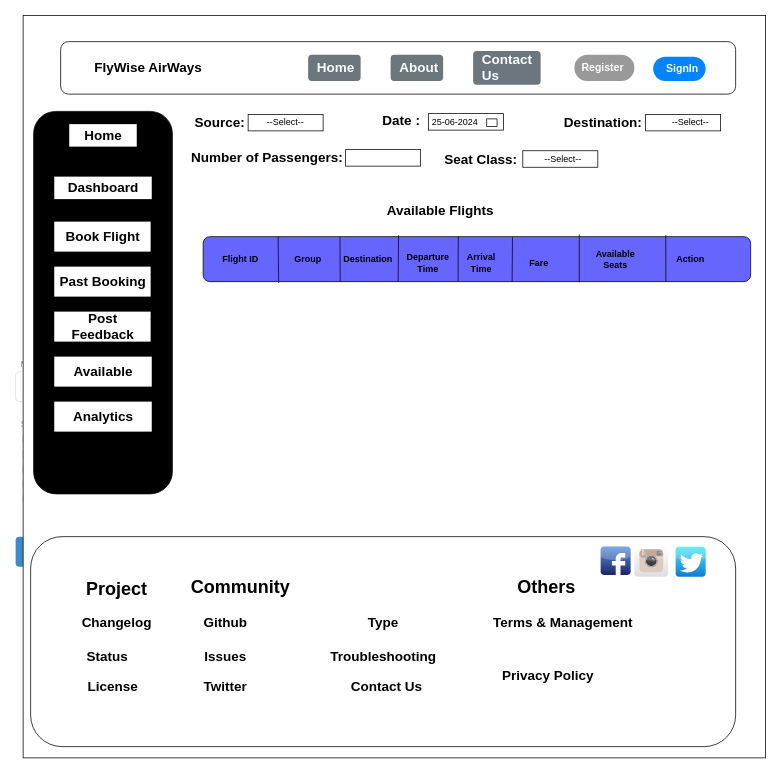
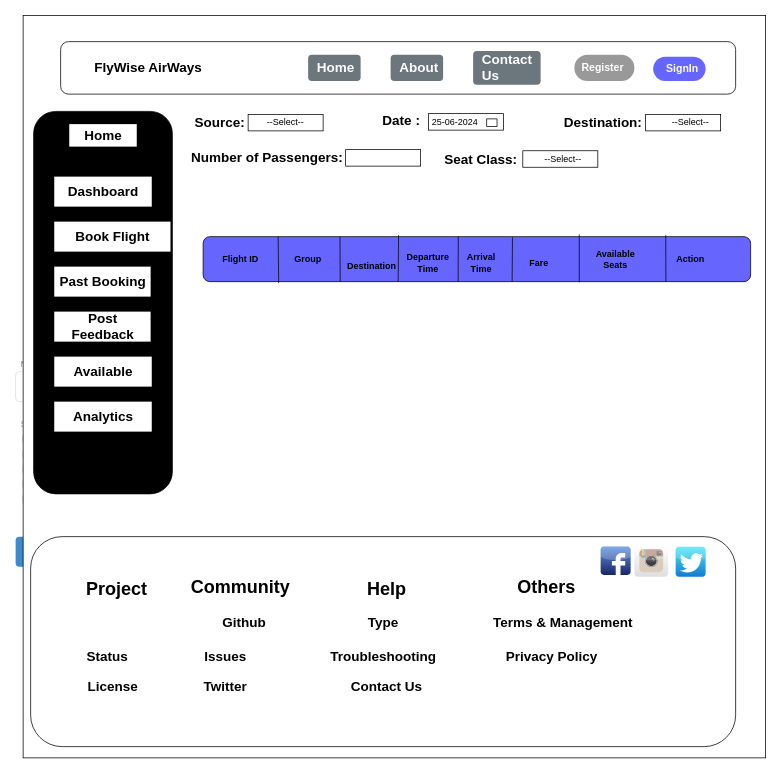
- <mxCell id="34" value="&amp;nbsp; SignIn" style="rounded=1;whiteSpace=wrap;html=1;arcSize=50;strokeColor=none;strokeWidth=1;fillColor=#0085FC;fontColor=#FFFFFF;whiteSpace=wrap;align=left;verticalAlign=middle;spacingLeft=0;fontStyle=1;fontSize=14;spacing=10;" parent="1" vertex="1"><mxGeometry x="870" y="75" width="70" height="32.5" as="geometry" /></mxCell>
+ <mxCell id="34" value="&amp;nbsp; SignIn" style="rounded=1;whiteSpace=wrap;html=1;arcSize=50;strokeColor=none;strokeWidth=1;fillColor=#6666ff;fontColor=#FFFFFF;whiteSpace=wrap;align=left;verticalAlign=middle;spacingLeft=0;fontStyle=1;fontSize=14;spacing=10;" parent="1" vertex="1"><mxGeometry x="870" y="75" width="70" height="32.5" as="geometry" /></mxCell>
- <mxCell id="37" value="&lt;font style=&quot;font-size: 18px;&quot;&gt;&lt;b&gt;Dashboard&lt;/b&gt;&lt;/font&gt;" style="text;html=1;align=center;verticalAlign=middle;whiteSpace=wrap;rounded=0;fillColor=#FFFFFF;" parent="1" vertex="1"><mxGeometry x="71.5" y="235" width="130" height="30" as="geometry" /></mxCell>
+ <mxCell id="37" value="&lt;font style=&quot;font-size: 18px;&quot;&gt;&lt;b&gt;Dashboard&lt;/b&gt;&lt;/font&gt;" style="text;html=1;align=center;verticalAlign=middle;whiteSpace=wrap;rounded=0;fillColor=#FFFFFF;" parent="1" vertex="1"><mxGeometry x="71.5" y="235" width="130" height="40" as="geometry" /></mxCell>
- <mxCell id="76" value="&lt;span style=&quot;font-size: 18px;&quot;&gt;&lt;b&gt;Available Flights&lt;/b&gt;&lt;/span&gt;" style="text;html=1;align=center;verticalAlign=middle;whiteSpace=wrap;rounded=0;" parent="1" vertex="1"><mxGeometry x="468.75" y="265" width="235" height="30" as="geometry" /></mxCell>
- <mxCell id="38" value="&lt;b&gt;&lt;font style=&quot;font-size: 18px;&quot;&gt;Book Flight&lt;/font&gt;&lt;/b&gt;" style="text;html=1;align=center;verticalAlign=middle;whiteSpace=wrap;rounded=0;fillColor=#FFFFFF;" parent="1" vertex="1"><mxGeometry x="71.5" y="295" width="128.5" height="40" as="geometry" /></mxCell>
+ <mxCell id="38" value="&lt;b&gt;&lt;font style=&quot;font-size: 18px;&quot;&gt;Book Flight&lt;/font&gt;&lt;/b&gt;" style="text;html=1;align=center;verticalAlign=middle;whiteSpace=wrap;rounded=0;fillColor=#FFFFFF;" parent="1" vertex="1"><mxGeometry x="71.5" y="295" width="155" height="40" as="geometry" /></mxCell>
- <mxCell id="82" value="&lt;b&gt;Destination&lt;/b&gt;" style="text;html=1;align=center;verticalAlign=middle;whiteSpace=wrap;rounded=0;" parent="1" vertex="1"><mxGeometry x="460" y="330" width="60" height="30" as="geometry" /></mxCell>
+ <mxCell id="82" value="&lt;b&gt;Destination&lt;/b&gt;" style="text;html=1;align=center;verticalAlign=middle;whiteSpace=wrap;rounded=0;" parent="1" vertex="1"><mxGeometry x="465" y="340" width="60" height="30" as="geometry" /></mxCell>
+ <mxCell id="55" value="&lt;b style=&quot;&quot;&gt;&lt;font style=&quot;font-size: 24px;&quot;&gt;Help&lt;/font&gt;&lt;/b&gt;" style="text;html=1;align=center;verticalAlign=middle;whiteSpace=wrap;rounded=0;" parent="1" vertex="1"><mxGeometry x="475" y="765" width="80" height="40" as="geometry" /></mxCell>
- <mxCell id="48" value="&lt;font style=&quot;font-size: 18px;&quot;&gt;&lt;b&gt;Changelog&lt;/b&gt;&lt;/font&gt;" style="text;html=1;align=center;verticalAlign=middle;whiteSpace=wrap;rounded=0;" parent="1" vertex="1"><mxGeometry x="100" y="805" width="110" height="50" as="geometry" /></mxCell>
- <mxCell id="52" value="&lt;font style=&quot;font-size: 18px;&quot;&gt;&lt;b&gt;Github&lt;/b&gt;&lt;/font&gt;" style="text;html=1;align=center;verticalAlign=middle;whiteSpace=wrap;rounded=0;" parent="1" vertex="1"><mxGeometry x="270" y="815" width="60" height="30" as="geometry" /></mxCell>
+ <mxCell id="52" value="&lt;font style=&quot;font-size: 18px;&quot;&gt;&lt;b&gt;Github&lt;/b&gt;&lt;/font&gt;" style="text;html=1;align=center;verticalAlign=middle;whiteSpace=wrap;rounded=0;" parent="1" vertex="1"><mxGeometry x="295" y="815" width="60" height="30" as="geometry" /></mxCell>
- <mxCell id="61" value="&lt;span style=&quot;font-size: 18px;&quot;&gt;&lt;b&gt;Privacy Policy&lt;/b&gt;&lt;/span&gt;" style="text;html=1;align=center;verticalAlign=middle;whiteSpace=wrap;rounded=0;" parent="1" vertex="1"><mxGeometry x="656.88" y="880" width="146.25" height="40" as="geometry" /></mxCell>
+ <mxCell id="61" value="&lt;span style=&quot;font-size: 18px;&quot;&gt;&lt;b&gt;Privacy Policy&lt;/b&gt;&lt;/span&gt;" style="text;html=1;align=center;verticalAlign=middle;whiteSpace=wrap;rounded=0;" parent="1" vertex="1"><mxGeometry x="661.88" y="855" width="146.25" height="40" as="geometry" /></mxCell>
